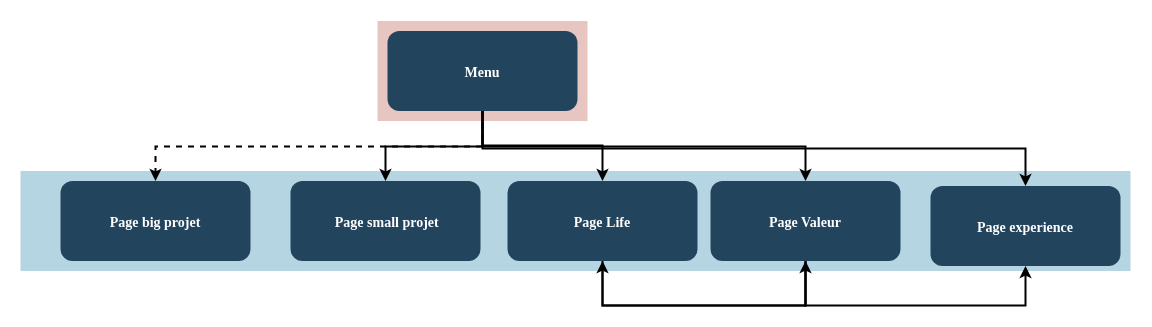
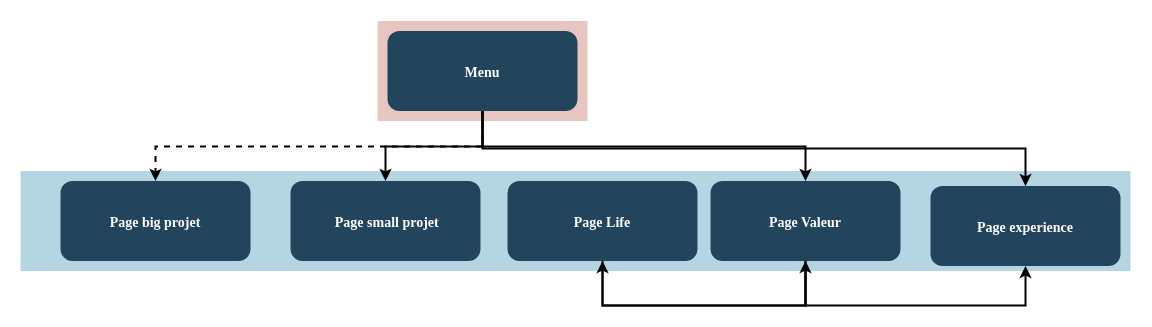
- <mxCell id="17" value="" style="edgeStyle=elbowEdgeStyle;elbow=vertical;strokeWidth=2;rounded=0;entryX=0.5;entryY=0;entryDx=0;entryDy=0;exitX=0.5;exitY=1;exitDx=0;exitDy=0;" edge="1" parent="1" source="4" target="8"><mxGeometry x="347" y="225.5" width="100" height="100" as="geometry"><mxPoint x="492" y="120.5" as="sourcePoint" /><mxPoint x="1097" y="190.5" as="targetPoint" /><Array as="points"><mxPoint x="580" y="145" /></Array></mxGeometry></mxCell>
